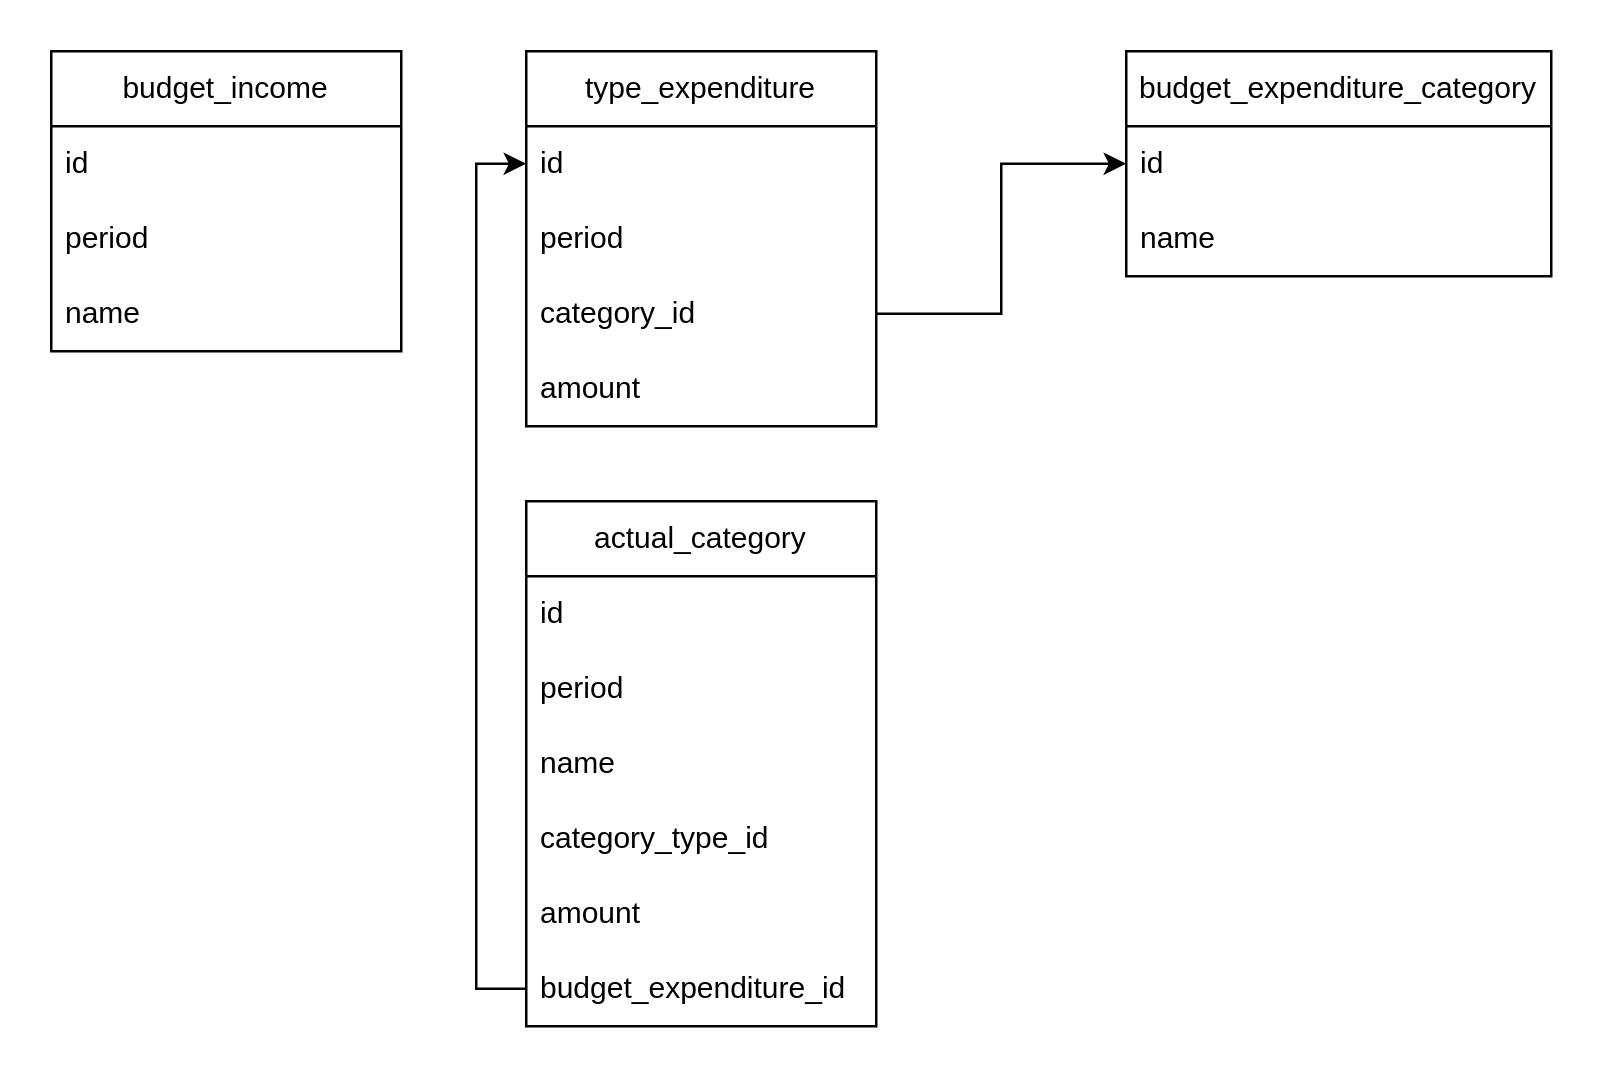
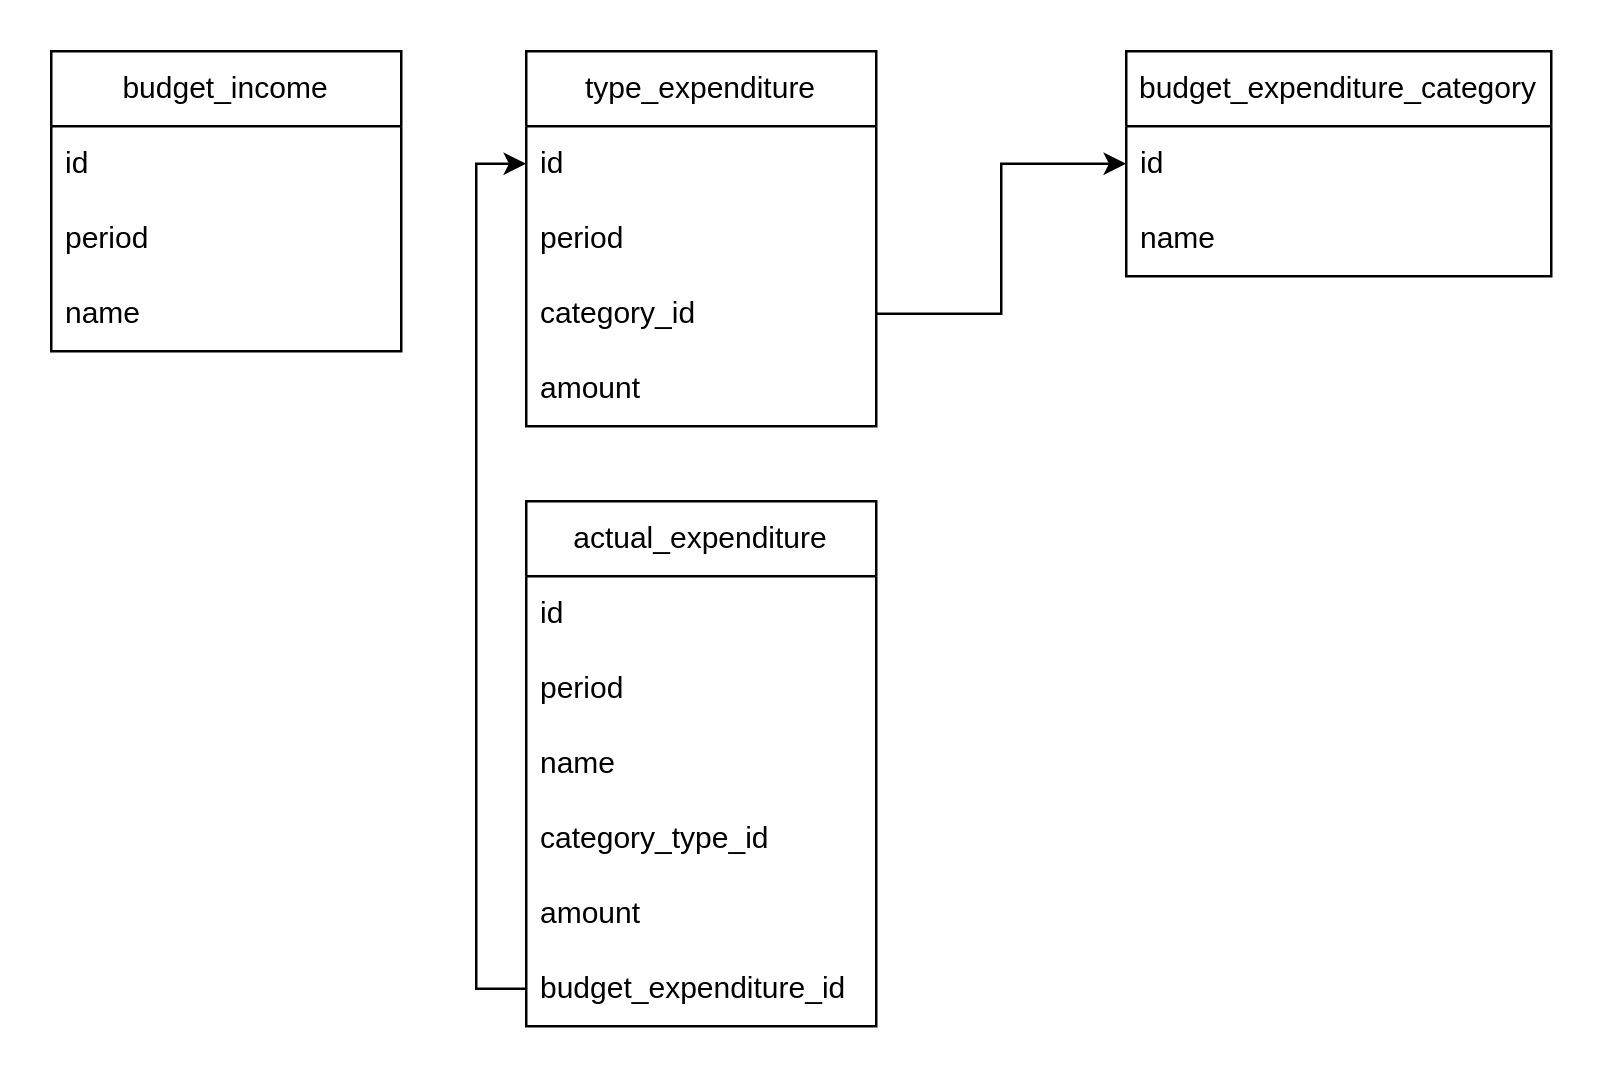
- <mxCell id="11" value="actual_category" style="swimlane;fontStyle=0;childLayout=stackLayout;horizontal=1;startSize=30;horizontalStack=0;resizeParent=1;resizeParentMax=0;resizeLast=0;collapsible=1;marginBottom=0;whiteSpace=wrap;html=1;" vertex="1" parent="1"><mxGeometry x="210" y="200" width="140" height="210" as="geometry" /></mxCell>
+ <mxCell id="11" value="actual_expenditure" style="swimlane;fontStyle=0;childLayout=stackLayout;horizontal=1;startSize=30;horizontalStack=0;resizeParent=1;resizeParentMax=0;resizeLast=0;collapsible=1;marginBottom=0;whiteSpace=wrap;html=1;" vertex="1" parent="1"><mxGeometry x="210" y="200" width="140" height="210" as="geometry" /></mxCell>
